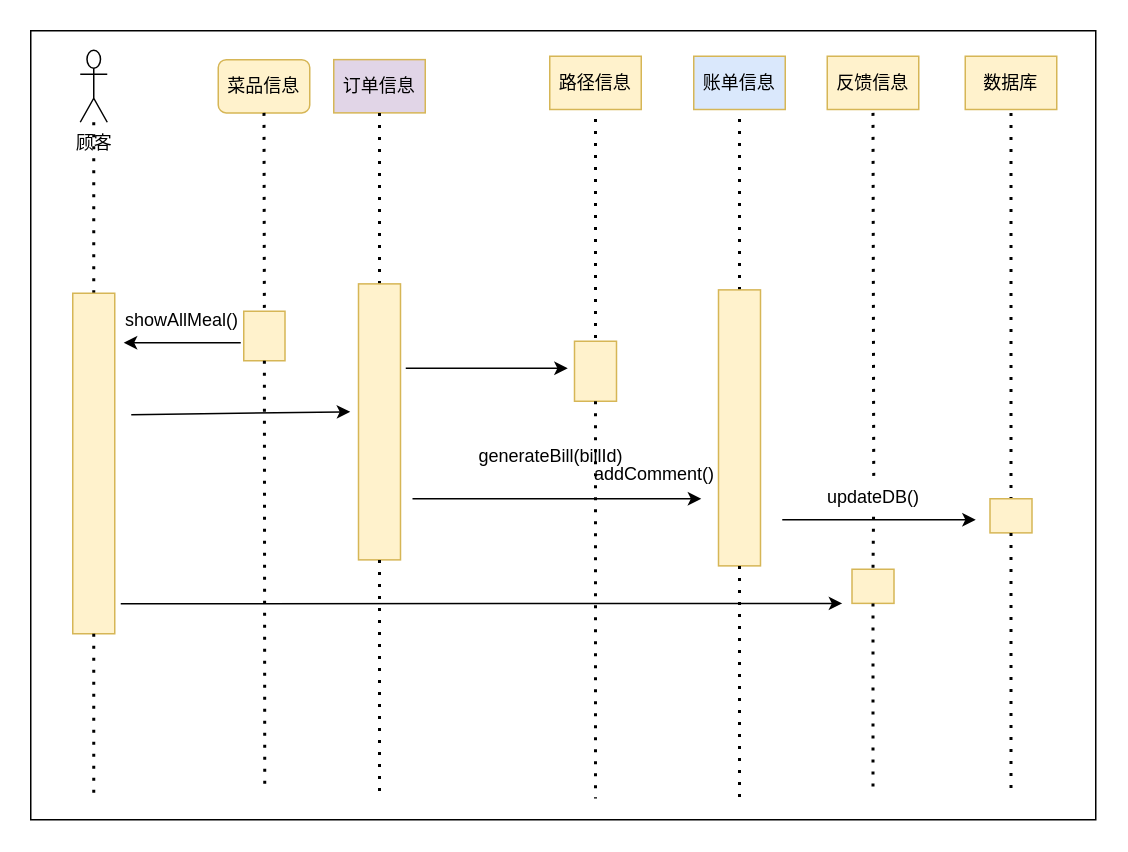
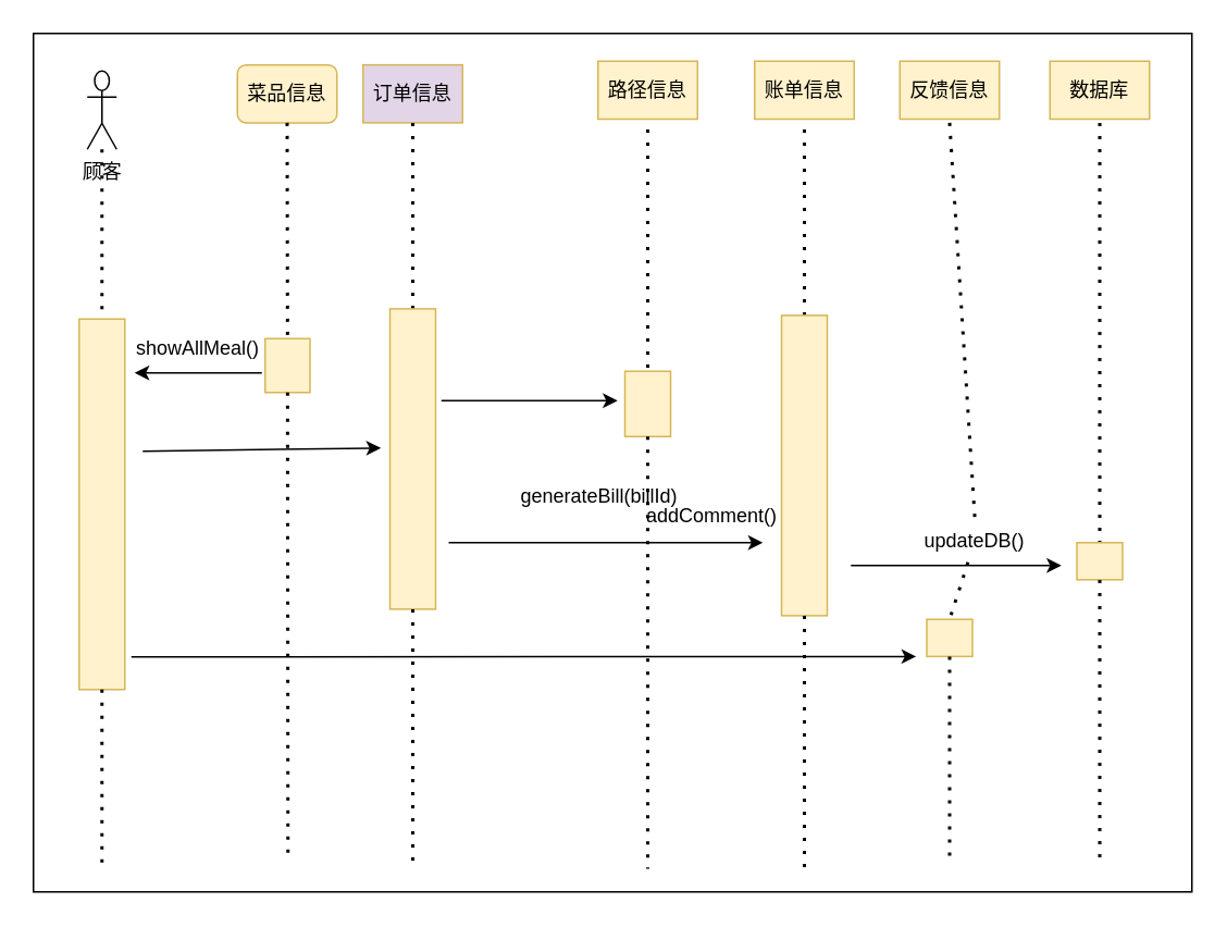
- <mxCell id="7" value="账单信息" style="rounded=0;whiteSpace=wrap;html=1;fillColor=#dae8fc;strokeColor=#d6b656;" vertex="1" parent="1"><mxGeometry x="462" y="37" width="61" height="35.5" as="geometry" /></mxCell>
+ <mxCell id="7" value="账单信息" style="rounded=0;whiteSpace=wrap;html=1;fillColor=#fff2cc;strokeColor=#d6b656;" vertex="1" parent="1"><mxGeometry x="462" y="37" width="61" height="35.5" as="geometry" /></mxCell>
- <mxCell id="3" value="顾客" style="shape=umlActor;verticalLabelPosition=bottom;verticalAlign=top;html=1;outlineConnect=0;" vertex="1" parent="1"><mxGeometry x="53" y="33" width="18" height="48" as="geometry" /></mxCell>
+ <mxCell id="3" value="顾客" style="shape=umlActor;verticalLabelPosition=bottom;verticalAlign=top;html=1;outlineConnect=0;" vertex="1" parent="1"><mxGeometry x="53" y="43" width="18" height="48" as="geometry" /></mxCell>
- <mxCell id="40" value="updateDB()" style="text;html=1;strokeColor=none;fillColor=none;align=center;verticalAlign=middle;whiteSpace=wrap;rounded=0;" vertex="1" parent="1"><mxGeometry x="552" y="318" width="60" height="26" as="geometry" /></mxCell>
+ <mxCell id="40" value="updateDB()" style="text;html=1;strokeColor=none;fillColor=none;align=center;verticalAlign=middle;whiteSpace=wrap;rounded=0;" vertex="1" parent="1"><mxGeometry x="567" y="318" width="60" height="26" as="geometry" /></mxCell>
